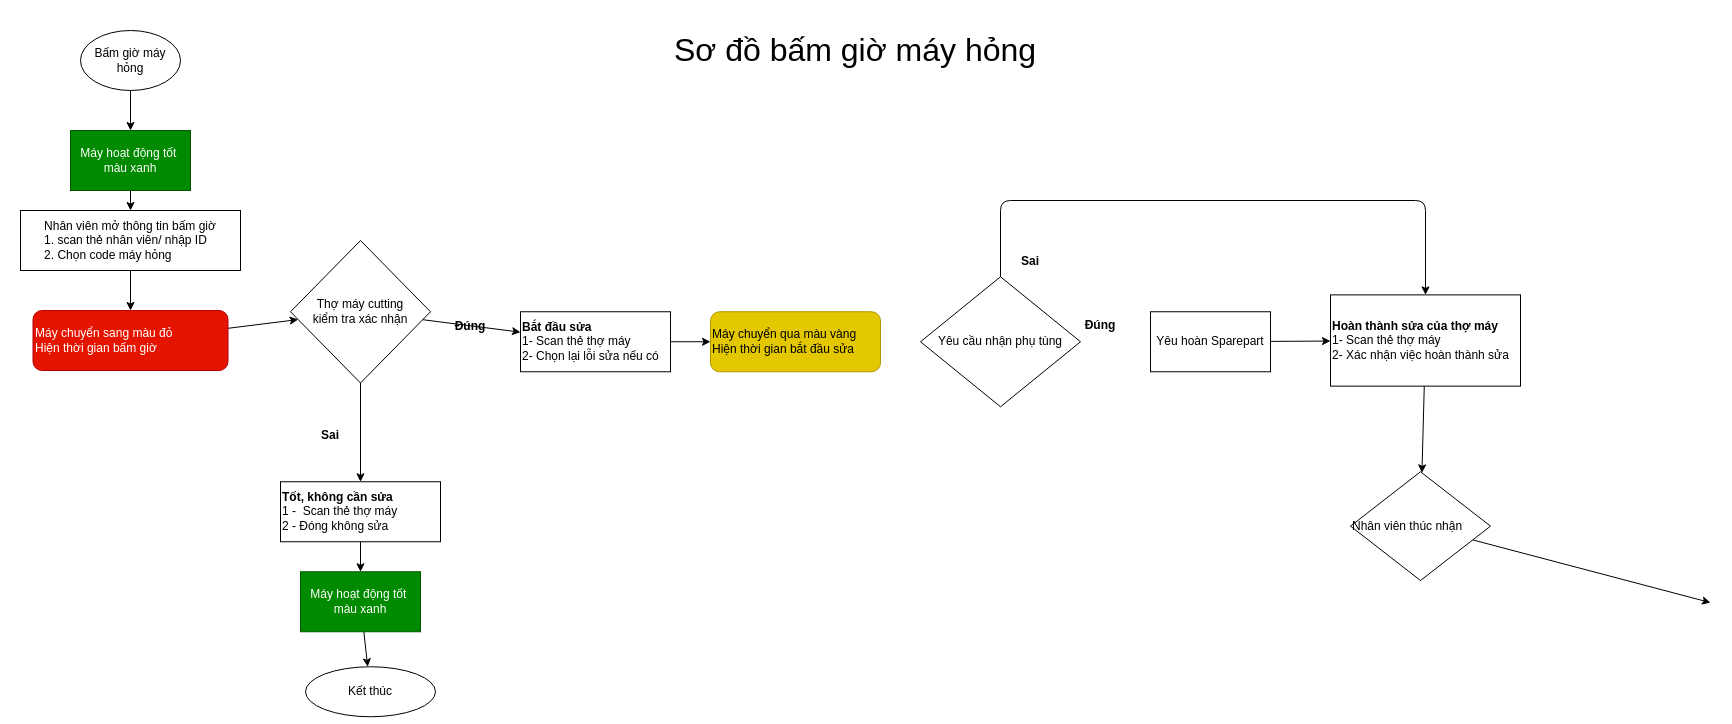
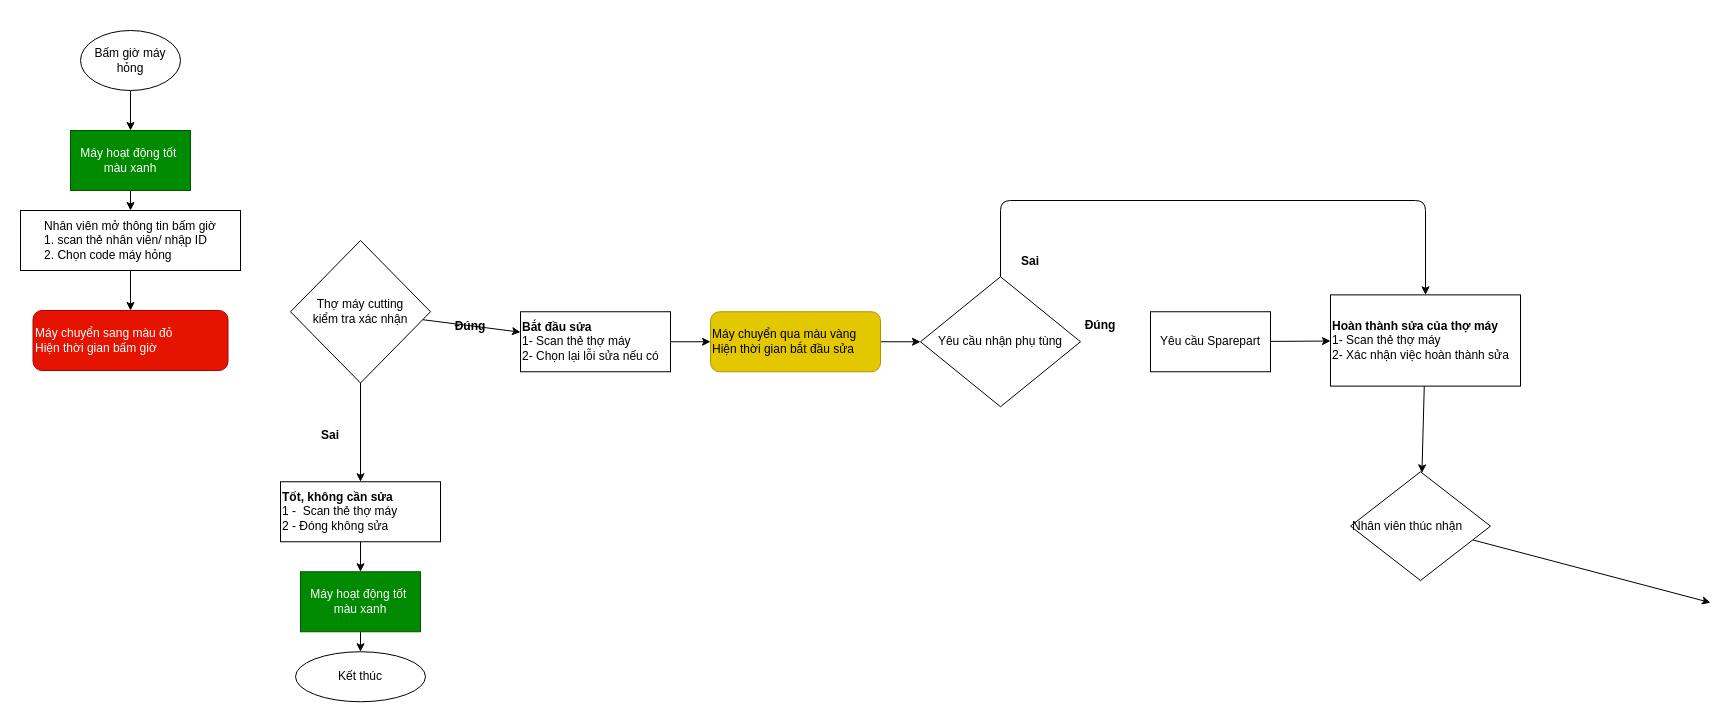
- <mxCell id="32" value="Sơ đồ bấm giờ máy hỏng" style="text;html=1;strokeColor=none;fillColor=none;align=center;verticalAlign=middle;whiteSpace=wrap;rounded=0;fontSize=32;" parent="1" vertex="1"><mxGeometry x="640" y="20" width="430" height="60" as="geometry" /></mxCell>
- <mxCell id="6" value="" style="edgeStyle=none;html=1;" parent="1" source="7" target="12" edge="1"><mxGeometry relative="1" as="geometry" /></mxCell>
+ <mxCell id="22" style="edgeStyle=none;html=1;entryX=0;entryY=0.5;entryDx=0;entryDy=0;" parent="1" source="23" target="19" edge="1"><mxGeometry relative="1" as="geometry" /></mxCell>
- <mxCell id="29" value="Yêu hoàn Sparepart" style="whiteSpace=wrap;html=1;" parent="1" vertex="1"><mxGeometry x="1150" y="311.25" width="120" height="60" as="geometry" /></mxCell>
+ <mxCell id="29" value="Yêu cầu Sparepart" style="whiteSpace=wrap;html=1;" parent="1" vertex="1"><mxGeometry x="1150" y="311.25" width="120" height="60" as="geometry" /></mxCell>
- <mxCell id="15" value="Kết thúc" style="ellipse;whiteSpace=wrap;html=1;align=center;" parent="1" vertex="1"><mxGeometry x="305" y="666.25" width="130" height="50" as="geometry" /></mxCell>
+ <mxCell id="15" value="Kết thúc" style="ellipse;whiteSpace=wrap;html=1;align=center;" parent="1" vertex="1"><mxGeometry x="295" y="651.25" width="130" height="50" as="geometry" /></mxCell>
